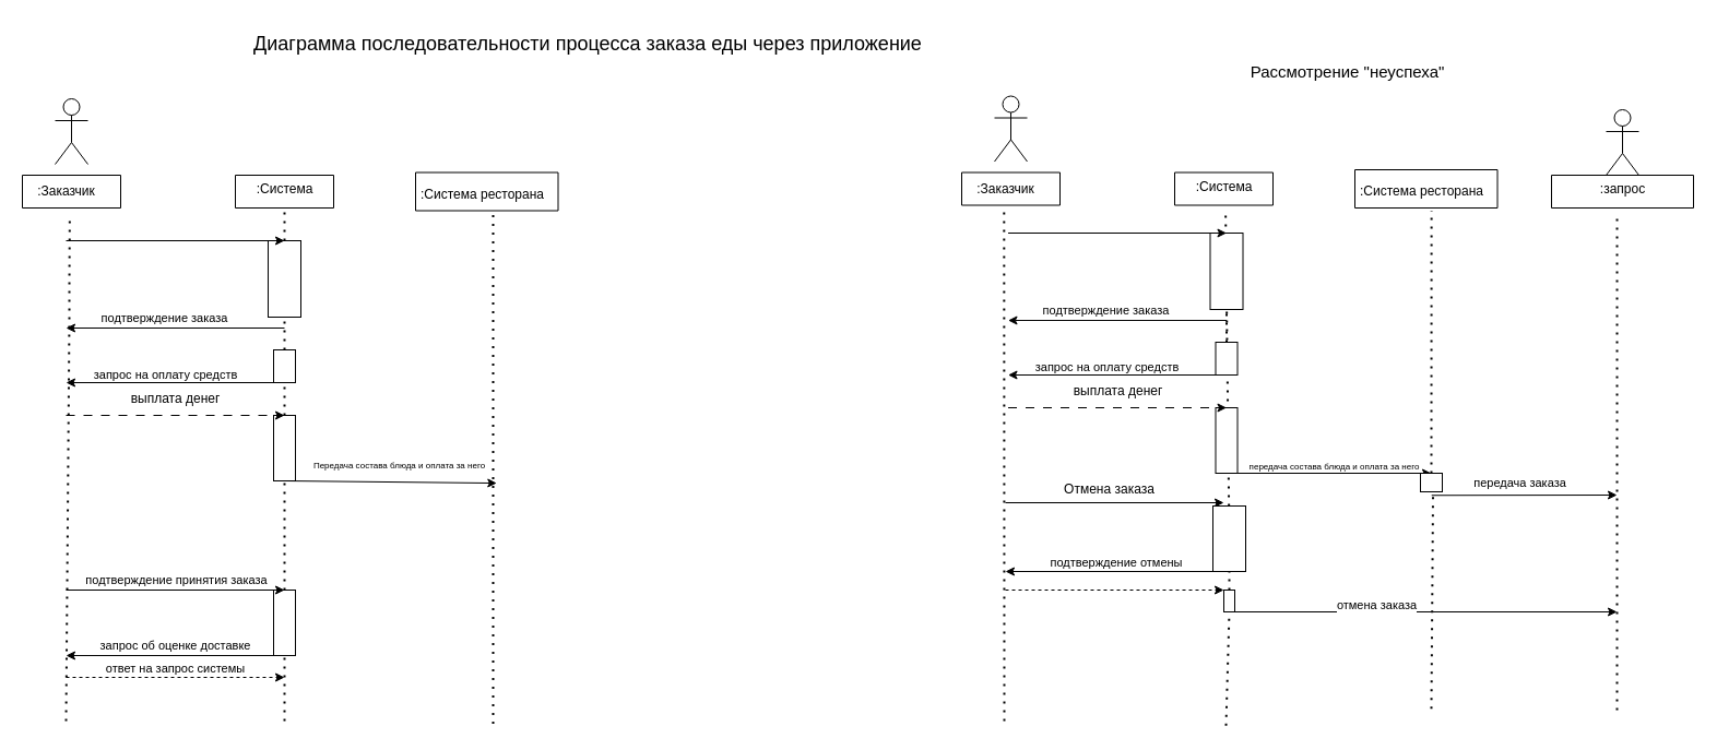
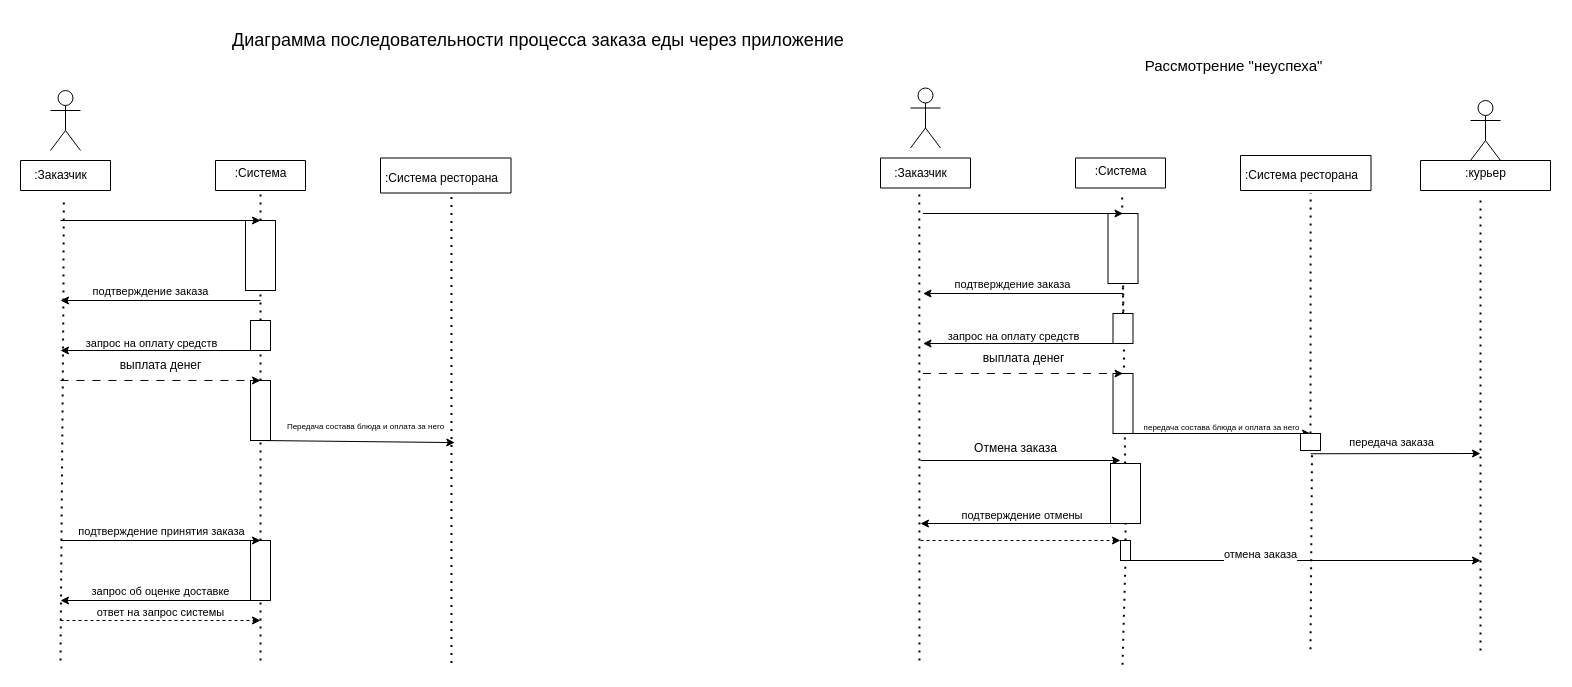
- <mxCell id="67" value=":запрос" style="text;html=1;align=center;verticalAlign=middle;resizable=0;points=[];autosize=1;strokeColor=none;fillColor=none;" vertex="1" parent="66"><mxGeometry x="35" y="-2" width="60" height="30" as="geometry" /></mxCell>
+ <mxCell id="67" value=":курьер" style="text;html=1;align=center;verticalAlign=middle;resizable=0;points=[];autosize=1;strokeColor=none;fillColor=none;" vertex="1" parent="66"><mxGeometry x="35" y="-2" width="60" height="30" as="geometry" /></mxCell>
